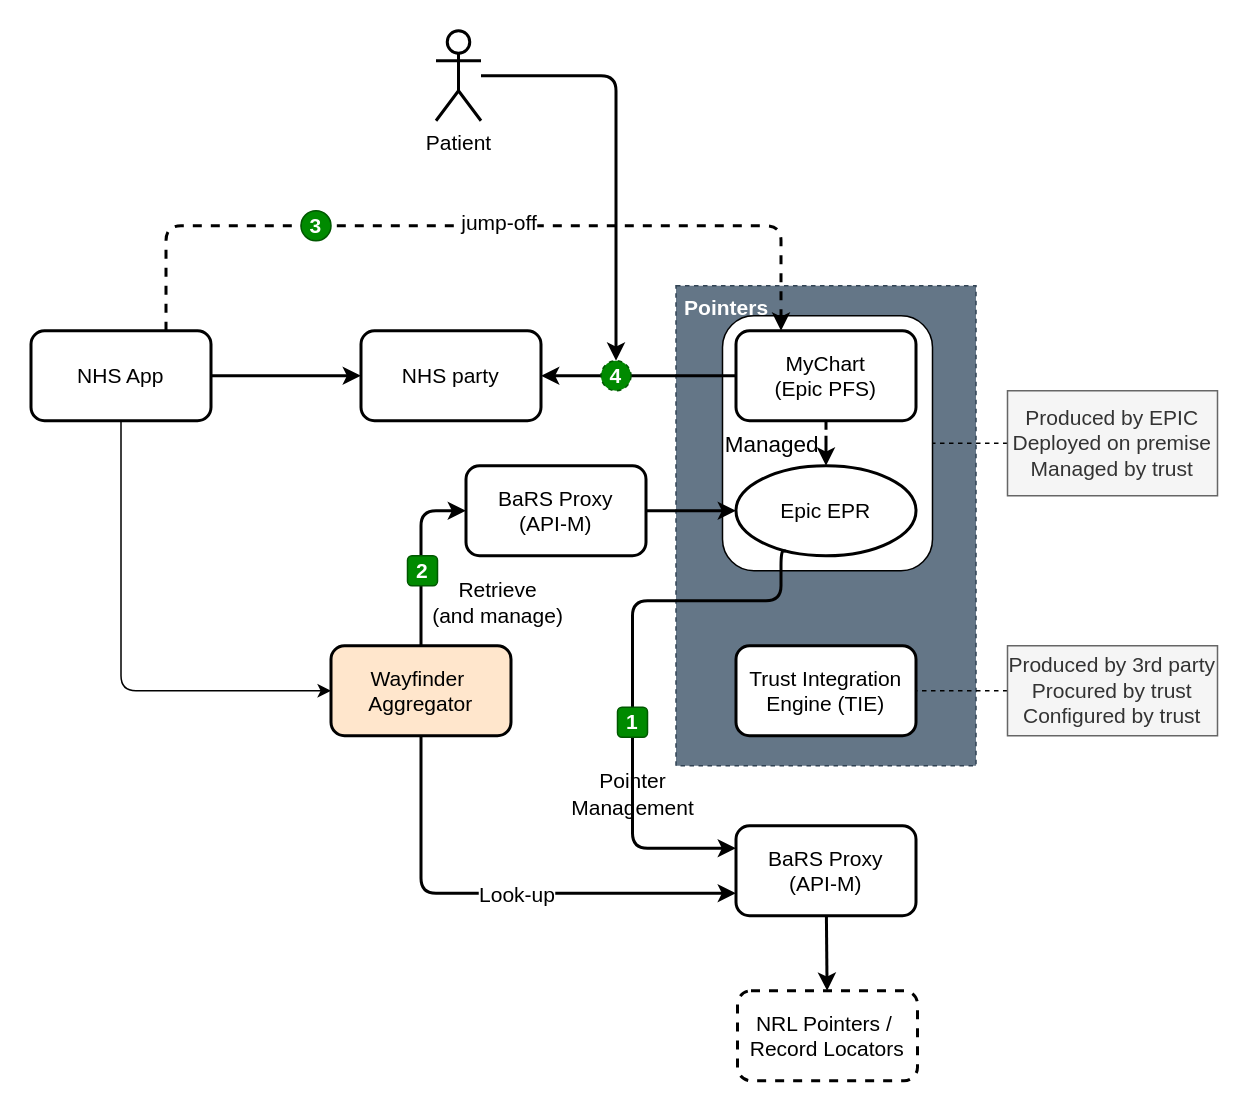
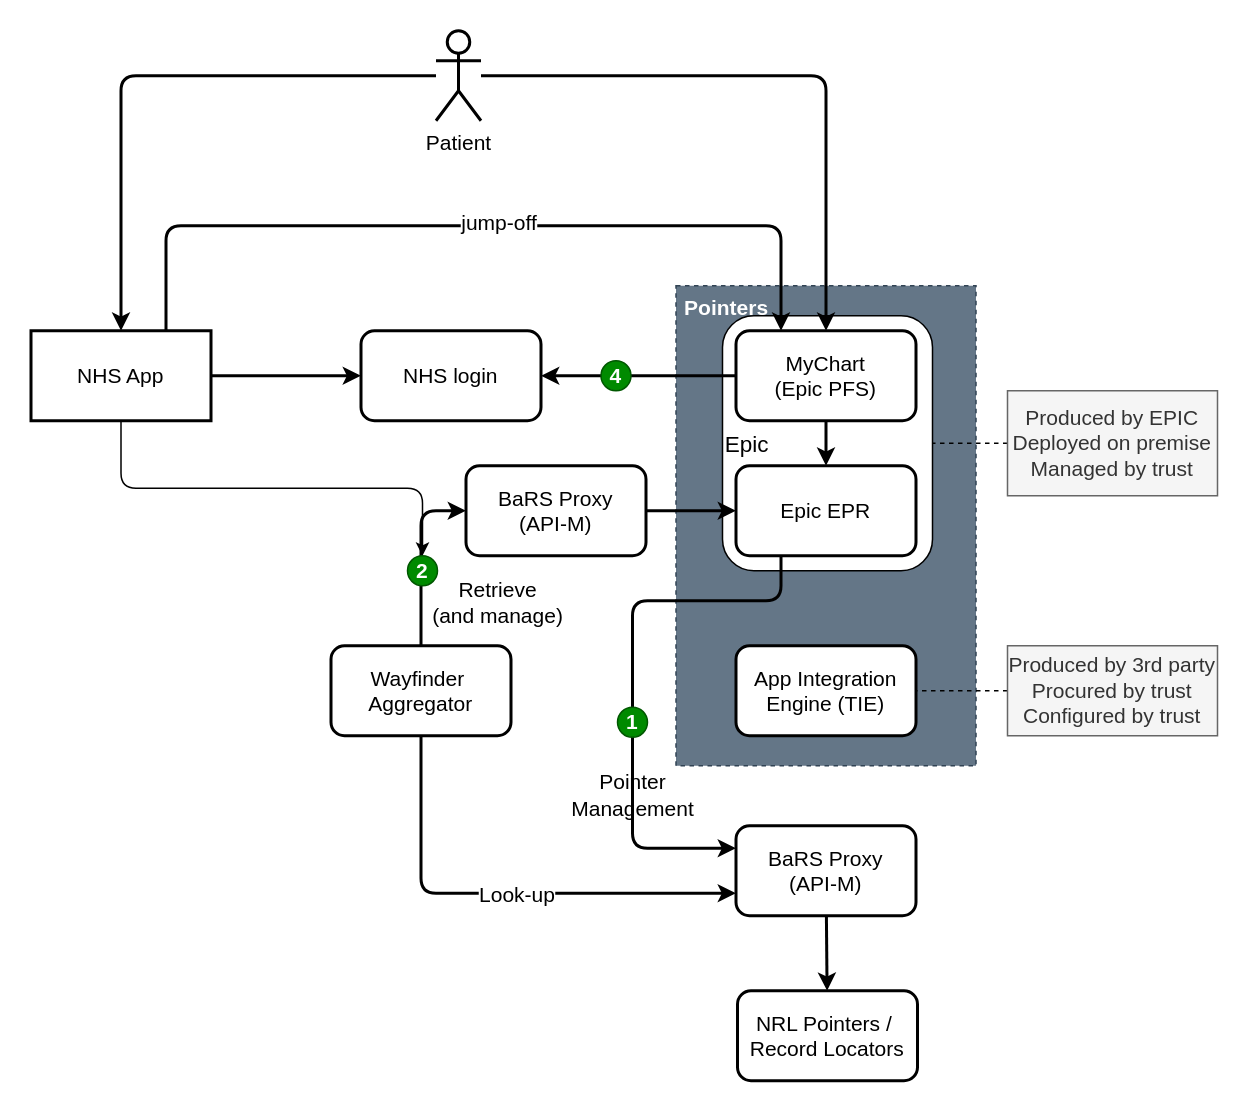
+ <mxCell id="19" style="edgeStyle=orthogonalEdgeStyle;rounded=1;orthogonalLoop=1;jettySize=auto;html=1;curved=0;strokeWidth=2;fontSize=14;" edge="1" parent="1" source="20" target="23"><mxGeometry relative="1" as="geometry" /></mxCell>
- <mxCell id="18" style="edgeStyle=orthogonalEdgeStyle;rounded=1;orthogonalLoop=1;jettySize=auto;html=1;curved=0;strokeWidth=2;fontSize=14;" edge="1" parent="1" source="20" target="24"><mxGeometry relative="1" as="geometry" /></mxCell>
+ <mxCell id="18" style="edgeStyle=orthogonalEdgeStyle;rounded=1;orthogonalLoop=1;jettySize=auto;html=1;curved=0;strokeWidth=2;fontSize=14;" edge="1" parent="1" source="20" target="16"><mxGeometry relative="1" as="geometry" /></mxCell>
- <mxCell id="14" style="edgeStyle=orthogonalEdgeStyle;rounded=1;orthogonalLoop=1;jettySize=auto;html=1;exitX=0.75;exitY=0;exitDx=0;exitDy=0;entryX=0.25;entryY=0;entryDx=0;entryDy=0;curved=0;strokeWidth=2;fontSize=14;dashed=1;" edge="1" parent="1" source="16" target="23"><mxGeometry relative="1" as="geometry"><Array as="points"><mxPoint x="110" y="150" /><mxPoint x="520" y="150" /></Array></mxGeometry></mxCell>
+ <mxCell id="14" style="edgeStyle=orthogonalEdgeStyle;rounded=1;orthogonalLoop=1;jettySize=auto;html=1;exitX=0.75;exitY=0;exitDx=0;exitDy=0;entryX=0.25;entryY=0;entryDx=0;entryDy=0;curved=0;strokeWidth=2;fontSize=14;" edge="1" parent="1" source="16" target="23"><mxGeometry relative="1" as="geometry"><Array as="points"><mxPoint x="110" y="150" /><mxPoint x="520" y="150" /></Array></mxGeometry></mxCell>
- <mxCell id="26" value="3" style="ellipse;whiteSpace=wrap;html=1;aspect=fixed;fillColor=#008a00;strokeColor=#005700;fontSize=14;fontColor=#ffffff;fontStyle=1" vertex="1" parent="1"><mxGeometry x="200" y="140" width="20" height="20" as="geometry" /></mxCell>
- <mxCell id="16" value="NHS App" style="rounded=1;whiteSpace=wrap;html=1;strokeWidth=2;fontSize=14;" vertex="1" parent="1"><mxGeometry x="20" y="220" width="120" height="60" as="geometry" /></mxCell>
+ <mxCell id="16" value="NHS App" style="whiteSpace=wrap;html=1;strokeWidth=2;fontSize=14;rounded=0;" vertex="1" parent="1"><mxGeometry x="20" y="220" width="120" height="60" as="geometry" /></mxCell>
- <mxCell id="17" value="NHS party" style="rounded=1;whiteSpace=wrap;html=1;strokeWidth=2;fontSize=14;" vertex="1" parent="1"><mxGeometry x="240" y="220" width="120" height="60" as="geometry" /></mxCell>
+ <mxCell id="17" value="NHS login" style="rounded=1;whiteSpace=wrap;html=1;strokeWidth=2;fontSize=14;" vertex="1" parent="1"><mxGeometry x="240" y="220" width="120" height="60" as="geometry" /></mxCell>
- <mxCell id="24" value="4" style="ellipse;whiteSpace=wrap;html=1;aspect=fixed;fillColor=#008a00;strokeColor=#005700;fontSize=14;fontColor=#ffffff;fontStyle=1;dashed=1;" vertex="1" parent="1"><mxGeometry x="400" y="240" width="20" height="20" as="geometry" /></mxCell>
+ <mxCell id="24" value="4" style="ellipse;whiteSpace=wrap;html=1;aspect=fixed;fillColor=#008a00;strokeColor=#005700;fontSize=14;fontColor=#ffffff;fontStyle=1" vertex="1" parent="1"><mxGeometry x="400" y="240" width="20" height="20" as="geometry" /></mxCell>
- <mxCell id="21" value="" style="edgeStyle=orthogonalEdgeStyle;rounded=0;orthogonalLoop=1;jettySize=auto;html=1;strokeWidth=2;fontSize=14;dashed=1;" edge="1" parent="1" source="23" target="4"><mxGeometry relative="1" as="geometry" /></mxCell>
+ <mxCell id="21" value="" style="edgeStyle=orthogonalEdgeStyle;rounded=0;orthogonalLoop=1;jettySize=auto;html=1;strokeWidth=2;fontSize=14;" edge="1" parent="1" source="23" target="4"><mxGeometry relative="1" as="geometry" /></mxCell>
- <mxCell id="3" value="Managed" style="rounded=1;whiteSpace=wrap;html=1;fillColor=#FFFFFF;fontColor=#000000;align=left;fontSize=15;" vertex="1" parent="1"><mxGeometry x="481" y="210" width="140" height="170" as="geometry" /></mxCell>
+ <mxCell id="3" value="Epic" style="rounded=1;whiteSpace=wrap;html=1;fillColor=#FFFFFF;fontColor=#000000;align=left;fontSize=15;" vertex="1" parent="1"><mxGeometry x="481" y="210" width="140" height="170" as="geometry" /></mxCell>
- <mxCell id="4" value="Epic EPR" style="ellipse;whiteSpace=wrap;html=1;strokeWidth=2;fontSize=14;" vertex="1" parent="1"><mxGeometry x="490" y="310" width="120" height="60" as="geometry" /></mxCell>
+ <mxCell id="4" value="Epic EPR" style="rounded=1;whiteSpace=wrap;html=1;strokeWidth=2;fontSize=14;" vertex="1" parent="1"><mxGeometry x="490" y="310" width="120" height="60" as="geometry" /></mxCell>
- <mxCell id="25" value="2" style="whiteSpace=wrap;html=1;aspect=fixed;fillColor=#008a00;strokeColor=#005700;fontSize=14;fontColor=#ffffff;fontStyle=1;rounded=1;" vertex="1" parent="1"><mxGeometry x="271" y="370" width="20" height="20" as="geometry" /></mxCell>
+ <mxCell id="25" value="2" style="ellipse;whiteSpace=wrap;html=1;aspect=fixed;fillColor=#008a00;strokeColor=#005700;fontSize=14;fontColor=#ffffff;fontStyle=1" vertex="1" parent="1"><mxGeometry x="271" y="370" width="20" height="20" as="geometry" /></mxCell>
- <mxCell id="13" style="edgeStyle=orthogonalEdgeStyle;rounded=1;orthogonalLoop=1;jettySize=auto;html=1;entryX=0;entryY=0.5;entryDx=0;entryDy=0;exitX=0.5;exitY=1;exitDx=0;exitDy=0;curved=0;fontSize=14;" edge="1" parent="1" source="16" target="11"><mxGeometry relative="1" as="geometry" /></mxCell>
+ <mxCell id="13" style="edgeStyle=orthogonalEdgeStyle;rounded=1;orthogonalLoop=1;jettySize=auto;html=1;exitX=0.5;exitY=1;exitDx=0;exitDy=0;curved=0;fontSize=14;" edge="1" parent="1" source="16" target="25"><mxGeometry relative="1" as="geometry" /></mxCell>
- <mxCell id="11" value="Wayfinder&amp;nbsp;&lt;div&gt;Aggregator&lt;/div&gt;" style="rounded=1;whiteSpace=wrap;html=1;strokeWidth=2;fontSize=14;fillColor=#ffe6cc;" vertex="1" parent="1"><mxGeometry x="220" y="430" width="120" height="60" as="geometry" /></mxCell>
+ <mxCell id="11" value="Wayfinder&amp;nbsp;&lt;div&gt;Aggregator&lt;/div&gt;" style="rounded=1;whiteSpace=wrap;html=1;strokeWidth=2;fontSize=14;" vertex="1" parent="1"><mxGeometry x="220" y="430" width="120" height="60" as="geometry" /></mxCell>
- <mxCell id="5" value="Trust Integration Engine (TIE)" style="rounded=1;whiteSpace=wrap;html=1;strokeWidth=2;fontSize=14;" vertex="1" parent="1"><mxGeometry x="490" y="430" width="120" height="60" as="geometry" /></mxCell>
+ <mxCell id="5" value="App Integration Engine (TIE)" style="rounded=1;whiteSpace=wrap;html=1;strokeWidth=2;fontSize=14;" vertex="1" parent="1"><mxGeometry x="490" y="430" width="120" height="60" as="geometry" /></mxCell>
- <mxCell id="34" value="1" style="whiteSpace=wrap;html=1;aspect=fixed;fillColor=#008a00;strokeColor=#005700;fontSize=14;fontColor=#ffffff;fontStyle=1;rounded=1;" vertex="1" parent="1"><mxGeometry x="411" y="471" width="20" height="20" as="geometry" /></mxCell>
+ <mxCell id="34" value="1" style="ellipse;whiteSpace=wrap;html=1;aspect=fixed;fillColor=#008a00;strokeColor=#005700;fontSize=14;fontColor=#ffffff;fontStyle=1" vertex="1" parent="1"><mxGeometry x="411" y="471" width="20" height="20" as="geometry" /></mxCell>
- <mxCell id="6" value="NRL Pointers /&amp;nbsp;&lt;div&gt;Record Locators&lt;/div&gt;" style="rounded=1;whiteSpace=wrap;html=1;strokeWidth=2;fontSize=14;dashed=1;" vertex="1" parent="1"><mxGeometry x="491" y="660" width="120" height="60" as="geometry" /></mxCell>
+ <mxCell id="6" value="NRL Pointers /&amp;nbsp;&lt;div&gt;Record Locators&lt;/div&gt;" style="rounded=1;whiteSpace=wrap;html=1;strokeWidth=2;fontSize=14;" vertex="1" parent="1"><mxGeometry x="491" y="660" width="120" height="60" as="geometry" /></mxCell>
